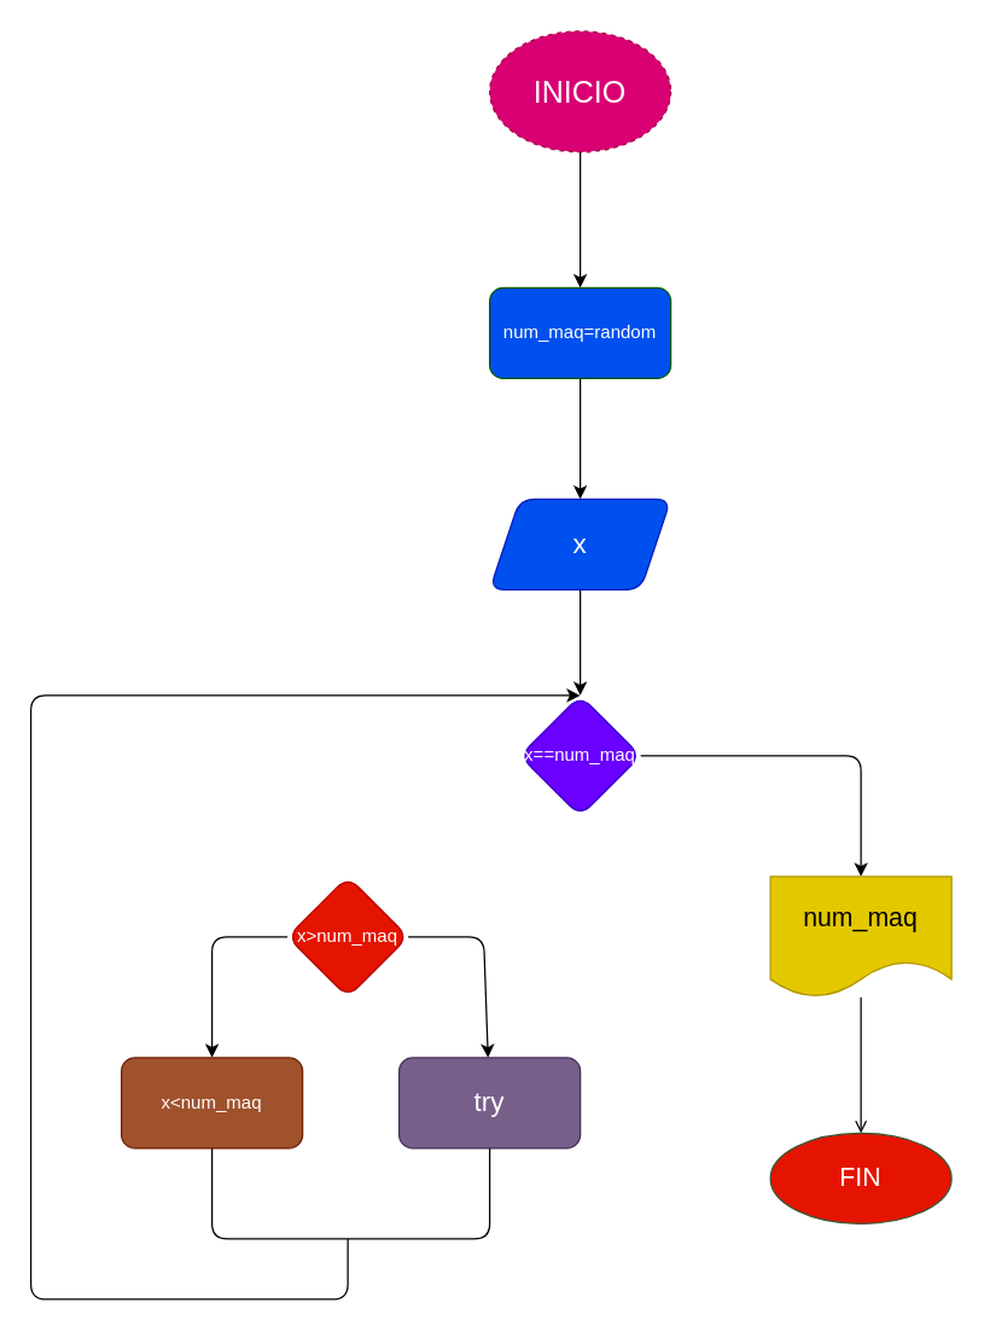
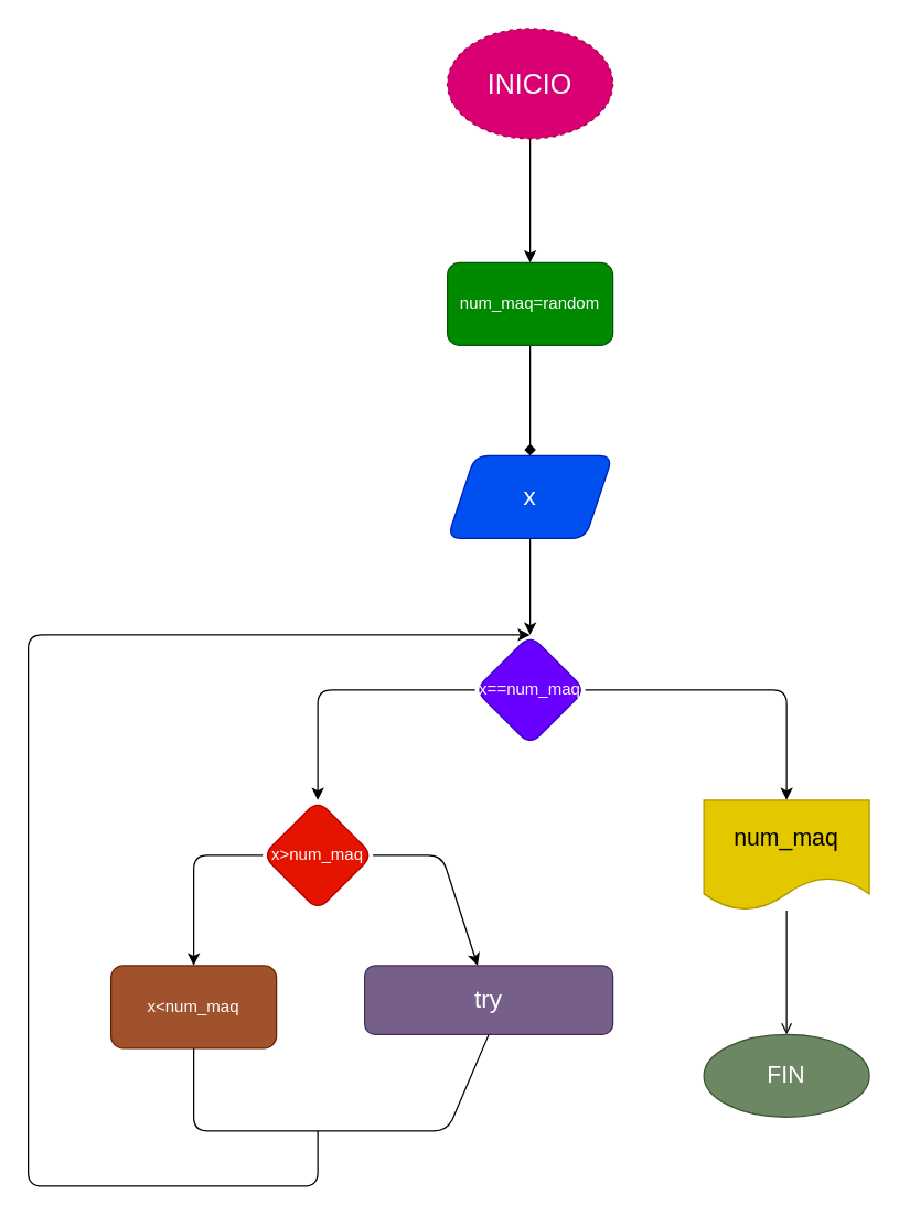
- <mxCell id="5" value="num_maq=random" style="rounded=1;whiteSpace=wrap;html=1;fillColor=#0050ef;fontColor=#ffffff;strokeColor=#005700;" parent="1" vertex="1"><mxGeometry x="324" y="190" width="120" height="60" as="geometry" /></mxCell>
+ <mxCell id="5" value="num_maq=random" style="rounded=1;whiteSpace=wrap;html=1;fillColor=#008a00;fontColor=#ffffff;strokeColor=#005700;" parent="1" vertex="1"><mxGeometry x="324" y="190" width="120" height="60" as="geometry" /></mxCell>
- <mxCell id="4" value="" style="edgeStyle=none;html=1;" parent="1" source="5" target="7" edge="1"><mxGeometry relative="1" as="geometry" /></mxCell>
+ <mxCell id="4" value="" style="edgeStyle=none;html=1;endArrow=diamond;" parent="1" source="5" target="7" edge="1"><mxGeometry relative="1" as="geometry" /></mxCell>
+ <mxCell id="9" value="" style="edgeStyle=none;html=1;" edge="1" parent="1" source="10" target="16"><mxGeometry relative="1" as="geometry"><Array as="points"><mxPoint x="230" y="500" /></Array></mxGeometry></mxCell>
- <mxCell id="17" value="&lt;font style=&quot;font-size: 18px&quot;&gt;try&lt;/font&gt;" style="rounded=1;whiteSpace=wrap;html=1;fillColor=#76608a;fontColor=#ffffff;strokeColor=#432D57;" vertex="1" parent="1"><mxGeometry x="264" y="700" width="120" height="60" as="geometry" /></mxCell>
+ <mxCell id="17" value="&lt;font style=&quot;font-size: 18px&quot;&gt;try&lt;/font&gt;" style="rounded=1;whiteSpace=wrap;html=1;fillColor=#76608a;fontColor=#ffffff;strokeColor=#432D57;" vertex="1" parent="1"><mxGeometry x="264" y="700" width="180" height="50" as="geometry" /></mxCell>
- <mxCell id="13" value="&lt;font style=&quot;font-size: 17px&quot;&gt;FIN&lt;/font&gt;" style="ellipse;whiteSpace=wrap;html=1;rounded=1;fillColor=#e51400;fontColor=#ffffff;strokeColor=#3A5431;" vertex="1" parent="1"><mxGeometry x="510" y="750" width="120" height="60" as="geometry" /></mxCell>
+ <mxCell id="13" value="&lt;font style=&quot;font-size: 17px&quot;&gt;FIN&lt;/font&gt;" style="ellipse;whiteSpace=wrap;html=1;rounded=1;fillColor=#6d8764;fontColor=#ffffff;strokeColor=#3A5431;" vertex="1" parent="1"><mxGeometry x="510" y="750" width="120" height="60" as="geometry" /></mxCell>
